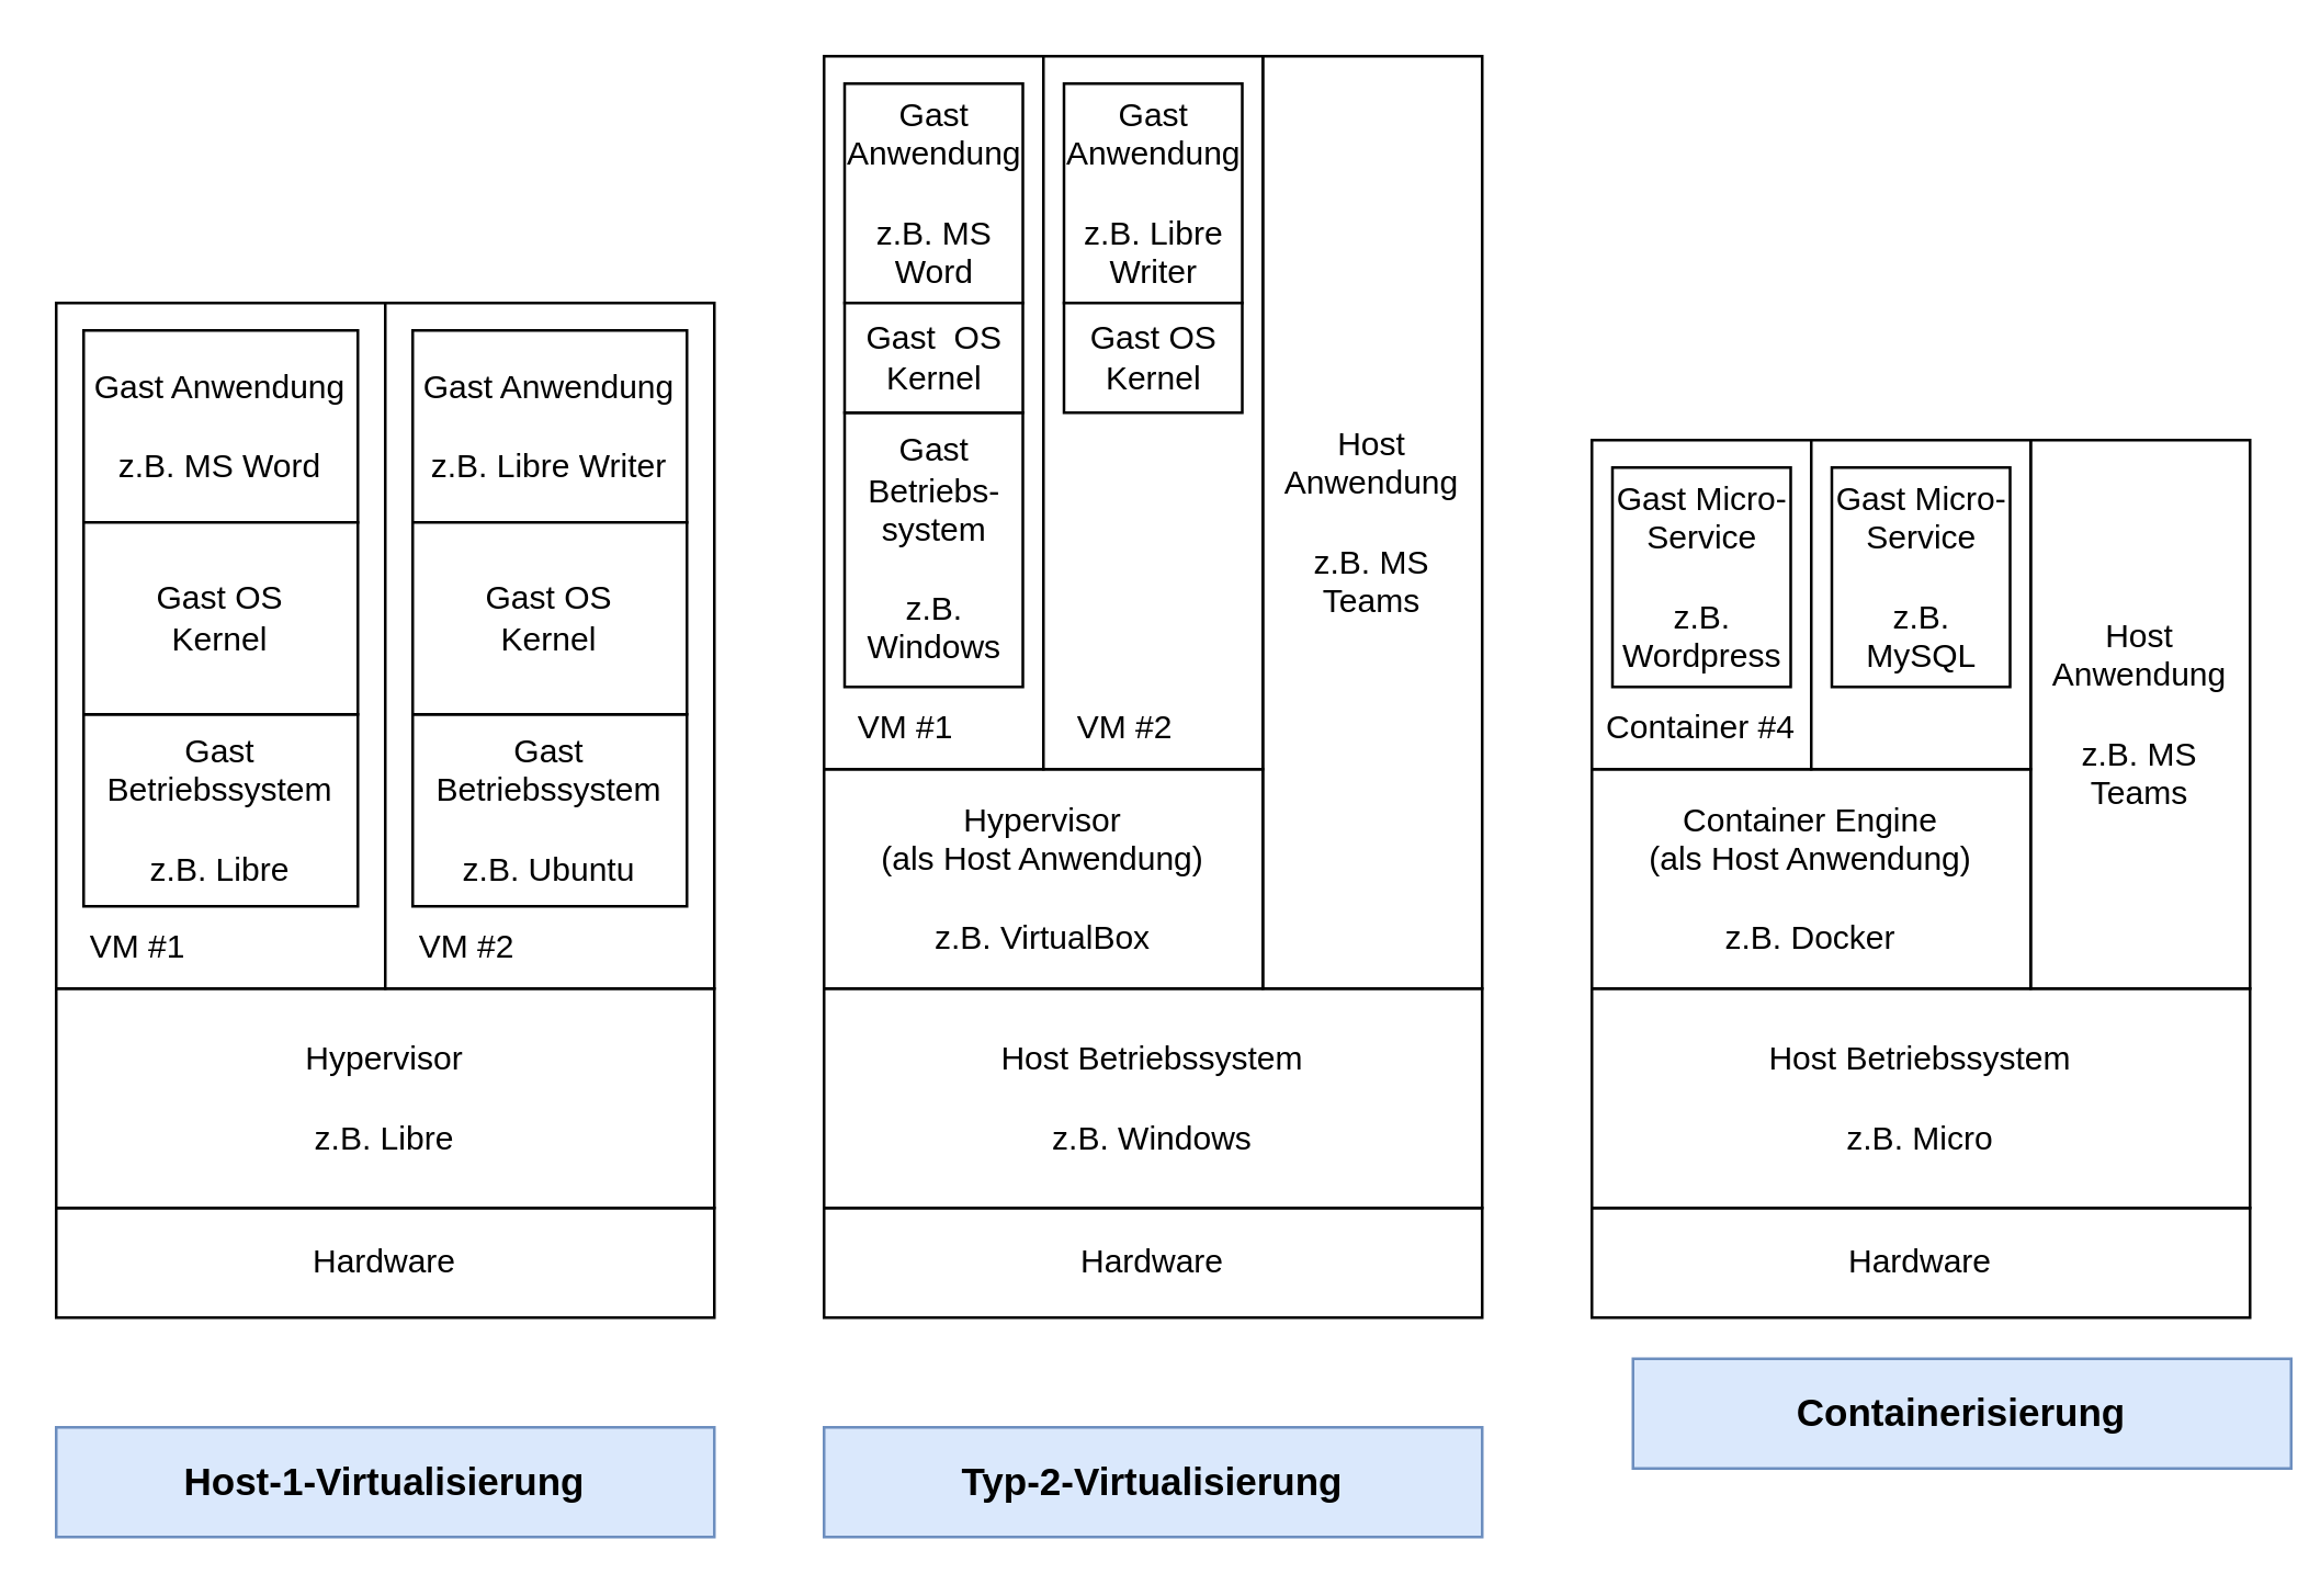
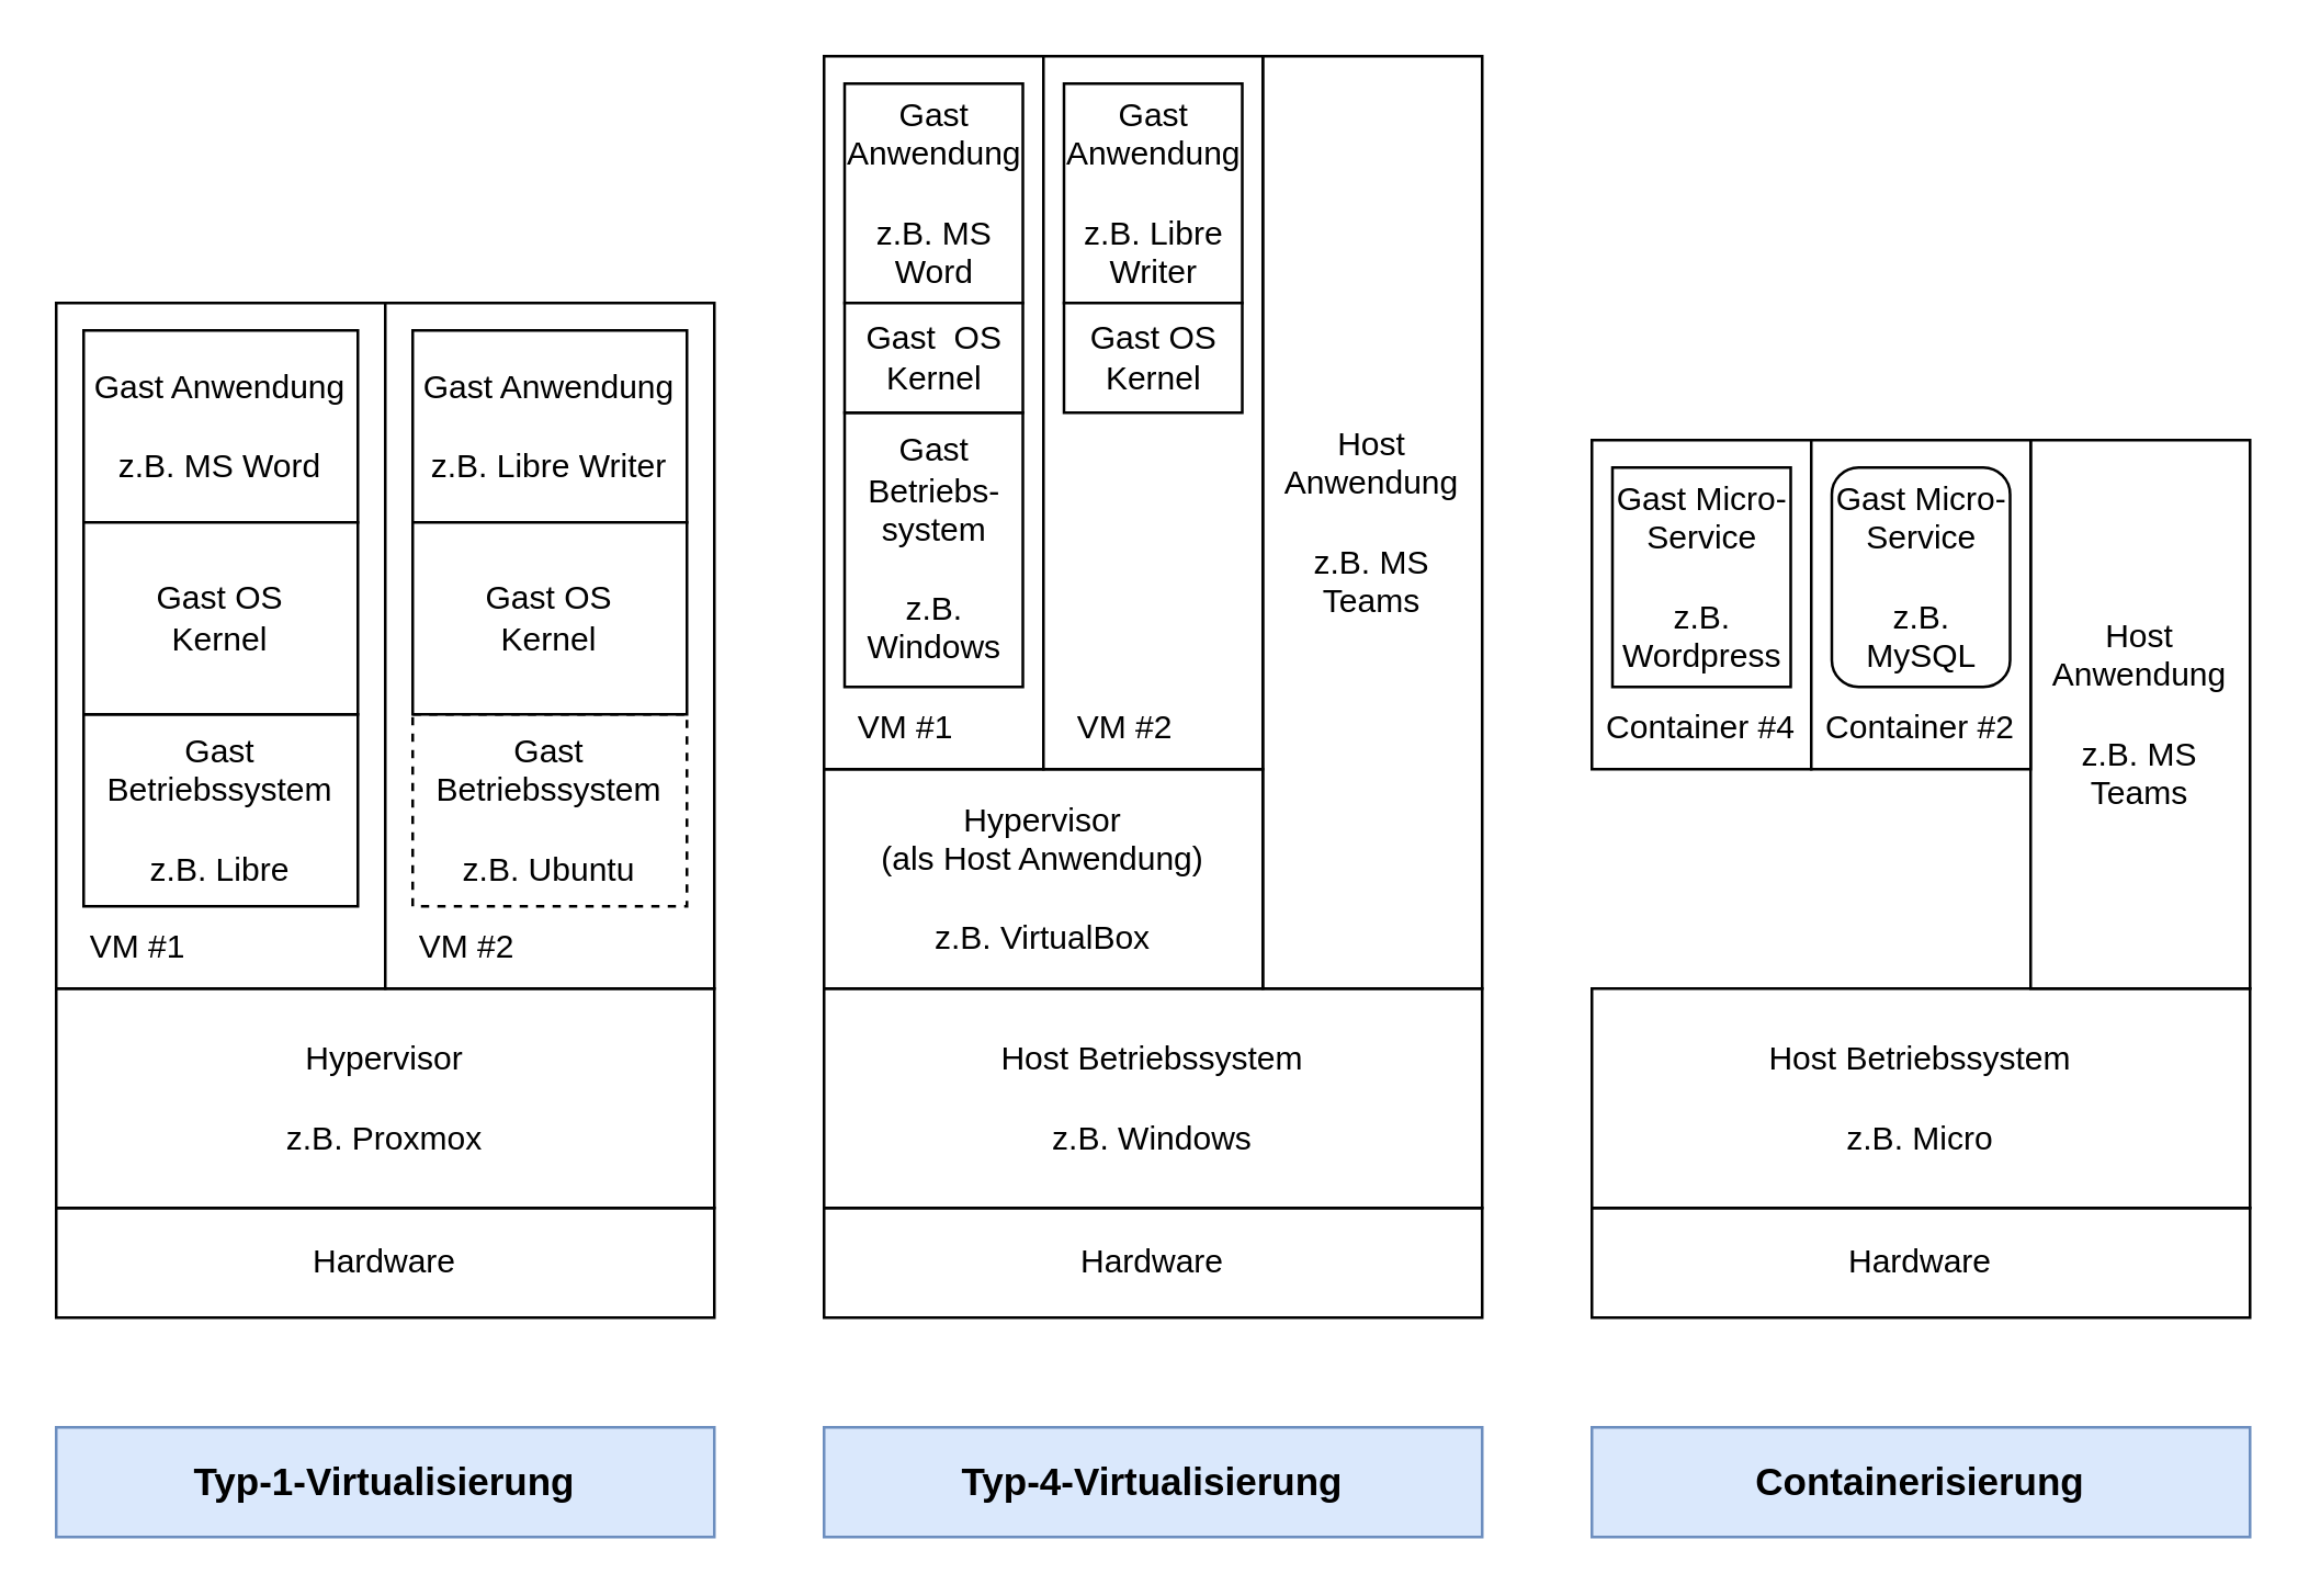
- <mxCell id="36" value="Gast Micro-Service&lt;br&gt;&lt;br&gt;z.B. MySQL" style="rounded=0;whiteSpace=wrap;html=1;" vertex="1" parent="1"><mxGeometry x="667.5" y="170" width="65" height="80" as="geometry" /></mxCell>
+ <mxCell id="36" value="Gast Micro-Service&lt;br&gt;&lt;br&gt;z.B. MySQL" style="whiteSpace=wrap;html=1;rounded=1;" vertex="1" parent="1"><mxGeometry x="667.5" y="170" width="65" height="80" as="geometry" /></mxCell>
+ <mxCell id="34" value="Container #2" style="text;html=1;strokeColor=none;fillColor=none;align=center;verticalAlign=middle;whiteSpace=wrap;rounded=0;" vertex="1" parent="1"><mxGeometry x="660" y="250" width="80" height="30" as="geometry" /></mxCell>
- <mxCell id="13" value="Gast Betriebssystem&lt;br&gt;&lt;br&gt;z.B. Ubuntu" style="rounded=0;whiteSpace=wrap;html=1;" vertex="1" parent="1"><mxGeometry x="150" y="260" width="100" height="70" as="geometry" /></mxCell>
+ <mxCell id="13" value="Gast Betriebssystem&lt;br&gt;&lt;br&gt;z.B. Ubuntu" style="rounded=0;whiteSpace=wrap;html=1;dashed=1;" vertex="1" parent="1"><mxGeometry x="150" y="260" width="100" height="70" as="geometry" /></mxCell>
- <mxCell id="30" value="Container Engine&lt;br&gt;(als Host Anwendung)&lt;br&gt;&lt;br&gt;z.B. Docker" style="rounded=0;whiteSpace=wrap;html=1;" vertex="1" parent="1"><mxGeometry x="580" y="280" width="160" height="80" as="geometry" /></mxCell>
- <mxCell id="5" value="Hypervisor&lt;br&gt;&lt;br&gt;z.B. Libre" style="rounded=0;whiteSpace=wrap;html=1;" vertex="1" parent="1"><mxGeometry x="20" y="360" width="240" height="80" as="geometry" /></mxCell>
+ <mxCell id="5" value="Hypervisor&lt;br&gt;&lt;br&gt;z.B. Proxmox" style="rounded=0;whiteSpace=wrap;html=1;" vertex="1" parent="1"><mxGeometry x="20" y="360" width="240" height="80" as="geometry" /></mxCell>
- <mxCell id="39" value="Containerisierung" style="rounded=0;whiteSpace=wrap;html=1;fontStyle=1;fontSize=14;fillColor=#dae8fc;strokeColor=#6c8ebf;" vertex="1" parent="1"><mxGeometry x="595" y="495" width="240" height="40" as="geometry" /></mxCell>
+ <mxCell id="39" value="Containerisierung" style="rounded=0;whiteSpace=wrap;html=1;fontStyle=1;fontSize=14;fillColor=#dae8fc;strokeColor=#6c8ebf;" vertex="1" parent="1"><mxGeometry x="580" y="520" width="240" height="40" as="geometry" /></mxCell>
- <mxCell id="37" value="Host-1-Virtualisierung" style="rounded=0;whiteSpace=wrap;html=1;fontStyle=1;fontSize=14;fillColor=#dae8fc;strokeColor=#6c8ebf;" vertex="1" parent="1"><mxGeometry x="20" y="520" width="240" height="40" as="geometry" /></mxCell>
+ <mxCell id="37" value="Typ-1-Virtualisierung" style="rounded=0;whiteSpace=wrap;html=1;fontStyle=1;fontSize=14;fillColor=#dae8fc;strokeColor=#6c8ebf;" vertex="1" parent="1"><mxGeometry x="20" y="520" width="240" height="40" as="geometry" /></mxCell>
- <mxCell id="38" value="Typ-2-Virtualisierung" style="rounded=0;whiteSpace=wrap;html=1;fontStyle=1;fontSize=14;fillColor=#dae8fc;strokeColor=#6c8ebf;" vertex="1" parent="1"><mxGeometry x="300" y="520" width="240" height="40" as="geometry" /></mxCell>
+ <mxCell id="38" value="Typ-4-Virtualisierung" style="rounded=0;whiteSpace=wrap;html=1;fontStyle=1;fontSize=14;fillColor=#dae8fc;strokeColor=#6c8ebf;" vertex="1" parent="1"><mxGeometry x="300" y="520" width="240" height="40" as="geometry" /></mxCell>
